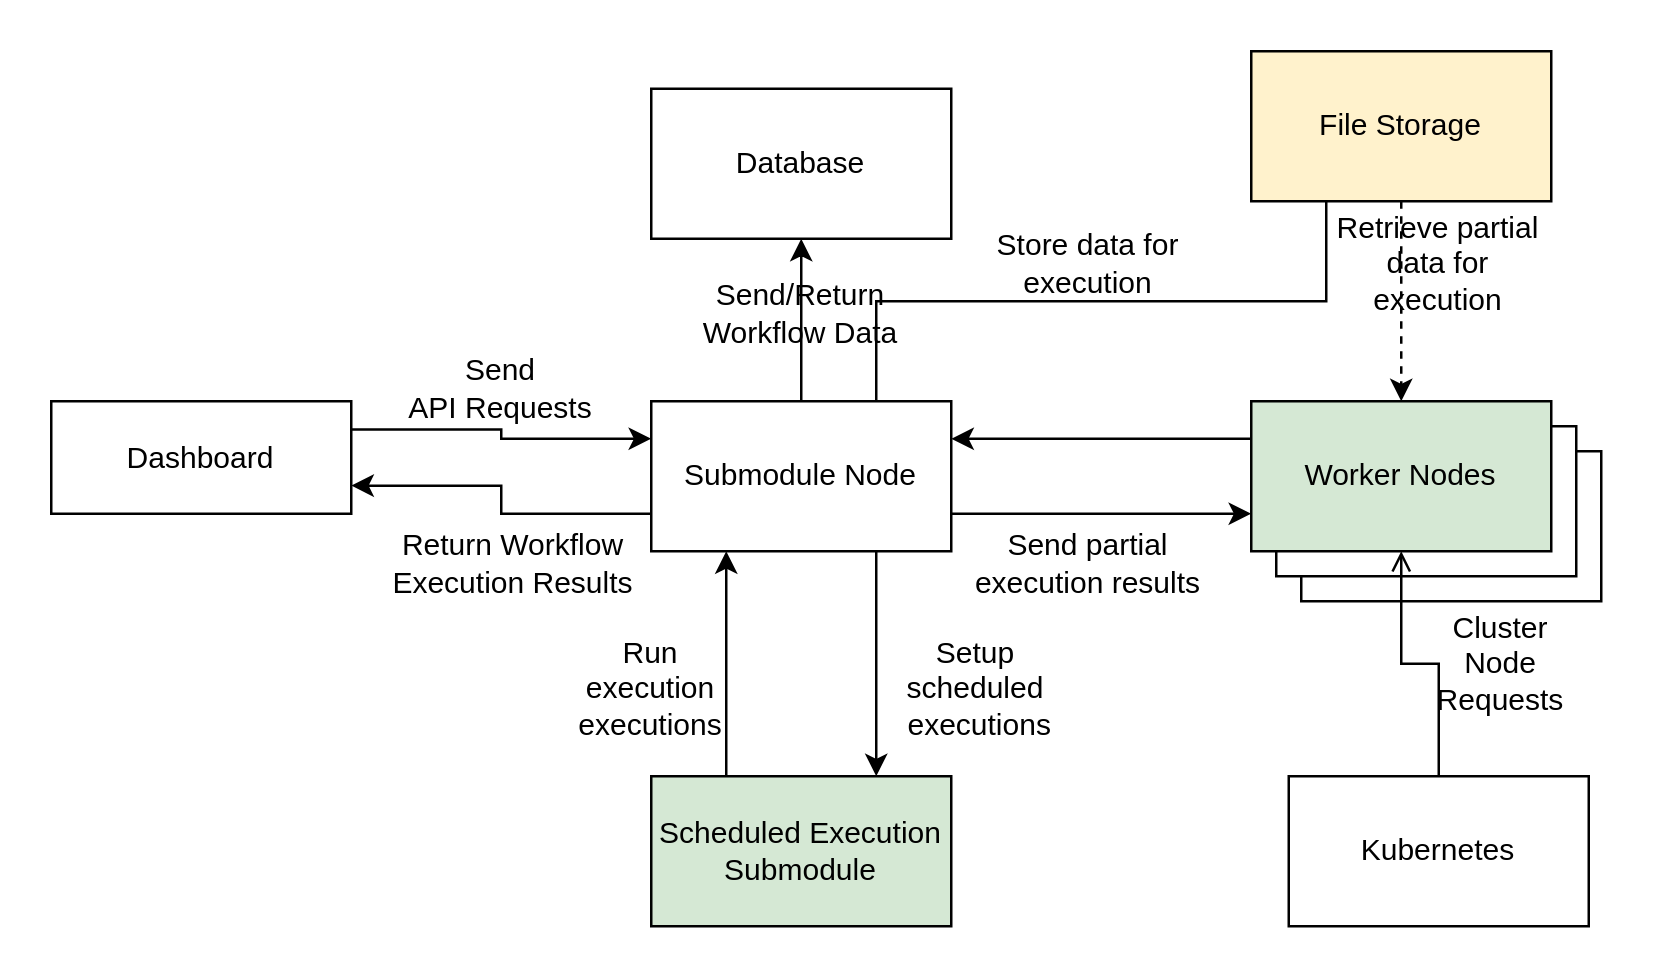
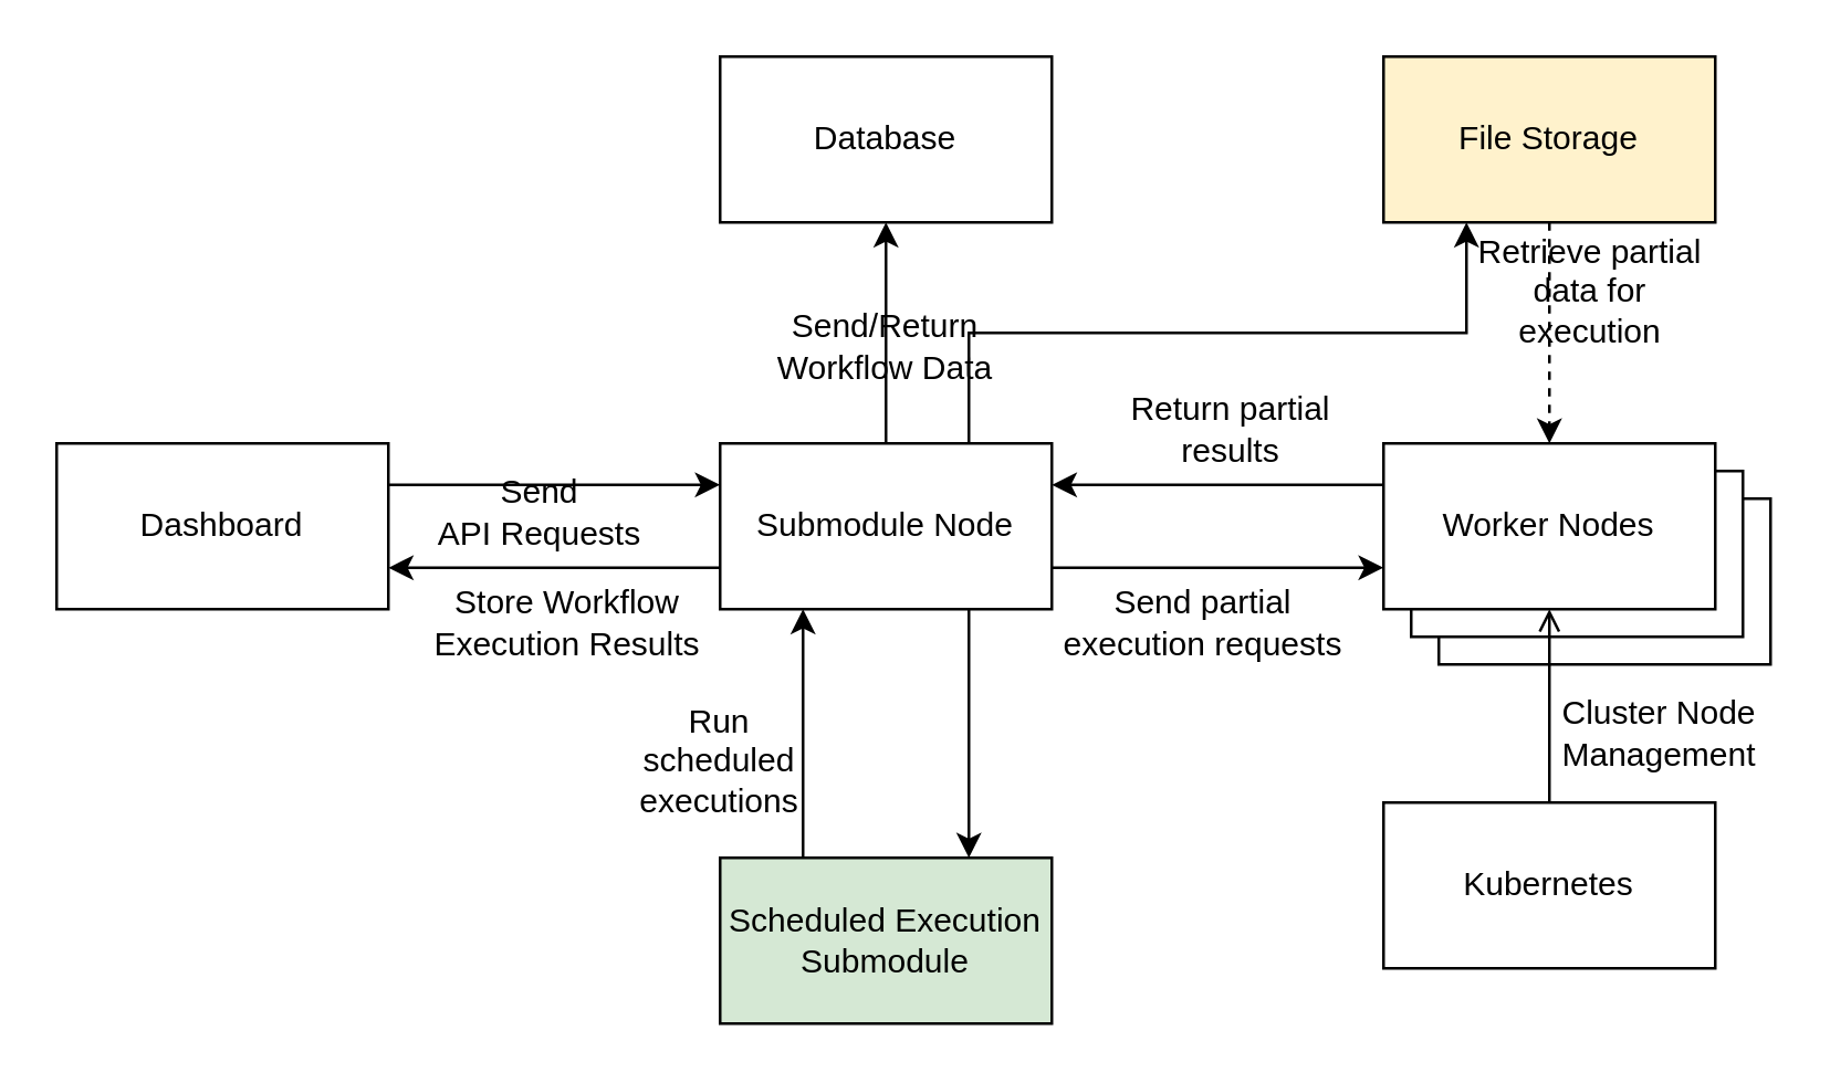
- <mxCell id="10" value="Database" style="rounded=0;whiteSpace=wrap;html=1;" vertex="1" parent="1"><mxGeometry x="260" y="35" width="120" height="60" as="geometry" /></mxCell>
+ <mxCell id="10" value="Database" style="rounded=0;whiteSpace=wrap;html=1;" vertex="1" parent="1"><mxGeometry x="260" y="20" width="120" height="60" as="geometry" /></mxCell>
- <mxCell id="6" style="edgeStyle=orthogonalEdgeStyle;rounded=0;orthogonalLoop=1;jettySize=auto;html=1;exitX=0.75;exitY=0;exitDx=0;exitDy=0;entryX=0.25;entryY=1;entryDx=0;entryDy=0;endArrow=none;" edge="1" parent="1" source="9" target="12"><mxGeometry relative="1" as="geometry" /></mxCell>
+ <mxCell id="6" style="edgeStyle=orthogonalEdgeStyle;rounded=0;orthogonalLoop=1;jettySize=auto;html=1;exitX=0.75;exitY=0;exitDx=0;exitDy=0;entryX=0.25;entryY=1;entryDx=0;entryDy=0;" edge="1" parent="1" source="9" target="12"><mxGeometry relative="1" as="geometry" /></mxCell>
- <mxCell id="28" value="Store data for execution" style="text;html=1;strokeColor=none;fillColor=none;align=center;verticalAlign=middle;whiteSpace=wrap;rounded=0;" vertex="1" parent="1"><mxGeometry x="390" y="90" width="90" height="30" as="geometry" /></mxCell>
- <mxCell id="20" value="Send &lt;br&gt;API Requests" style="text;html=1;strokeColor=none;fillColor=none;align=center;verticalAlign=middle;whiteSpace=wrap;rounded=0;" vertex="1" parent="1"><mxGeometry x="160" y="140" width="80" height="30" as="geometry" /></mxCell>
+ <mxCell id="20" value="Send &lt;br&gt;API Requests" style="text;html=1;strokeColor=none;fillColor=none;align=center;verticalAlign=middle;whiteSpace=wrap;rounded=0;" vertex="1" parent="1"><mxGeometry x="155" y="170" width="80" height="30" as="geometry" /></mxCell>
+ <mxCell id="26" value="Return partial results" style="text;html=1;strokeColor=none;fillColor=none;align=center;verticalAlign=middle;whiteSpace=wrap;rounded=0;" vertex="1" parent="1"><mxGeometry x="400" y="140" width="90" height="30" as="geometry" /></mxCell>
- <mxCell id="3" value="Dashboard" style="rounded=0;whiteSpace=wrap;html=1;" vertex="1" parent="1"><mxGeometry x="20" y="160" width="120" height="45" as="geometry" /></mxCell>
+ <mxCell id="3" value="Dashboard" style="rounded=0;whiteSpace=wrap;html=1;" vertex="1" parent="1"><mxGeometry x="20" y="160" width="120" height="60" as="geometry" /></mxCell>
- <mxCell id="18" value="Worker Nodes" style="rounded=0;whiteSpace=wrap;html=1;fillColor=#d5e8d4;" vertex="1" parent="15"><mxGeometry width="120" height="60" as="geometry" /></mxCell>
+ <mxCell id="18" value="Worker Nodes" style="rounded=0;whiteSpace=wrap;html=1;" vertex="1" parent="15"><mxGeometry width="120" height="60" as="geometry" /></mxCell>
- <mxCell id="21" value="Return Workflow &lt;br&gt;Execution Results" style="text;html=1;strokeColor=none;fillColor=none;align=center;verticalAlign=middle;whiteSpace=wrap;rounded=0;" vertex="1" parent="1"><mxGeometry x="150" y="210" width="110" height="30" as="geometry" /></mxCell>
+ <mxCell id="21" value="Store Workflow &lt;br&gt;Execution Results" style="text;html=1;strokeColor=none;fillColor=none;align=center;verticalAlign=middle;whiteSpace=wrap;rounded=0;" vertex="1" parent="1"><mxGeometry x="150" y="210" width="110" height="30" as="geometry" /></mxCell>
- <mxCell id="27" value="Send partial execution results" style="text;html=1;strokeColor=none;fillColor=none;align=center;verticalAlign=middle;whiteSpace=wrap;rounded=0;" vertex="1" parent="1"><mxGeometry x="380" y="210" width="110" height="30" as="geometry" /></mxCell>
+ <mxCell id="27" value="Send partial execution requests" style="text;html=1;strokeColor=none;fillColor=none;align=center;verticalAlign=middle;whiteSpace=wrap;rounded=0;" vertex="1" parent="1"><mxGeometry x="380" y="210" width="110" height="30" as="geometry" /></mxCell>
- <mxCell id="32" value="Cluster Node Requests" style="text;html=1;strokeColor=none;fillColor=none;align=center;verticalAlign=middle;whiteSpace=wrap;rounded=0;" vertex="1" parent="1"><mxGeometry x="570" y="250" width="60" height="30" as="geometry" /></mxCell>
+ <mxCell id="32" value="Cluster Node Management" style="text;html=1;strokeColor=none;fillColor=none;align=center;verticalAlign=middle;whiteSpace=wrap;rounded=0;" vertex="1" parent="1"><mxGeometry x="570" y="250" width="60" height="30" as="geometry" /></mxCell>
- <mxCell id="25" value="Run execution executions" style="text;html=1;strokeColor=none;fillColor=none;align=center;verticalAlign=middle;whiteSpace=wrap;rounded=0;" vertex="1" parent="1"><mxGeometry x="230" y="260" width="60" height="30" as="geometry" /></mxCell>
+ <mxCell id="25" value="Run scheduled executions" style="text;html=1;strokeColor=none;fillColor=none;align=center;verticalAlign=middle;whiteSpace=wrap;rounded=0;" vertex="1" parent="1"><mxGeometry x="230" y="260" width="60" height="30" as="geometry" /></mxCell>
- <mxCell id="24" value="Setup scheduled&lt;br&gt;&amp;nbsp;executions" style="text;html=1;strokeColor=none;fillColor=none;align=center;verticalAlign=middle;whiteSpace=wrap;rounded=0;" vertex="1" parent="1"><mxGeometry x="360" y="260" width="60" height="30" as="geometry" /></mxCell>
- <mxCell id="31" value="Kubernetes" style="rounded=0;whiteSpace=wrap;html=1;" vertex="1" parent="1"><mxGeometry x="515" y="310" width="120" height="60" as="geometry" /></mxCell>
+ <mxCell id="31" value="Kubernetes" style="rounded=0;whiteSpace=wrap;html=1;" vertex="1" parent="1"><mxGeometry x="500" y="290" width="120" height="60" as="geometry" /></mxCell>
